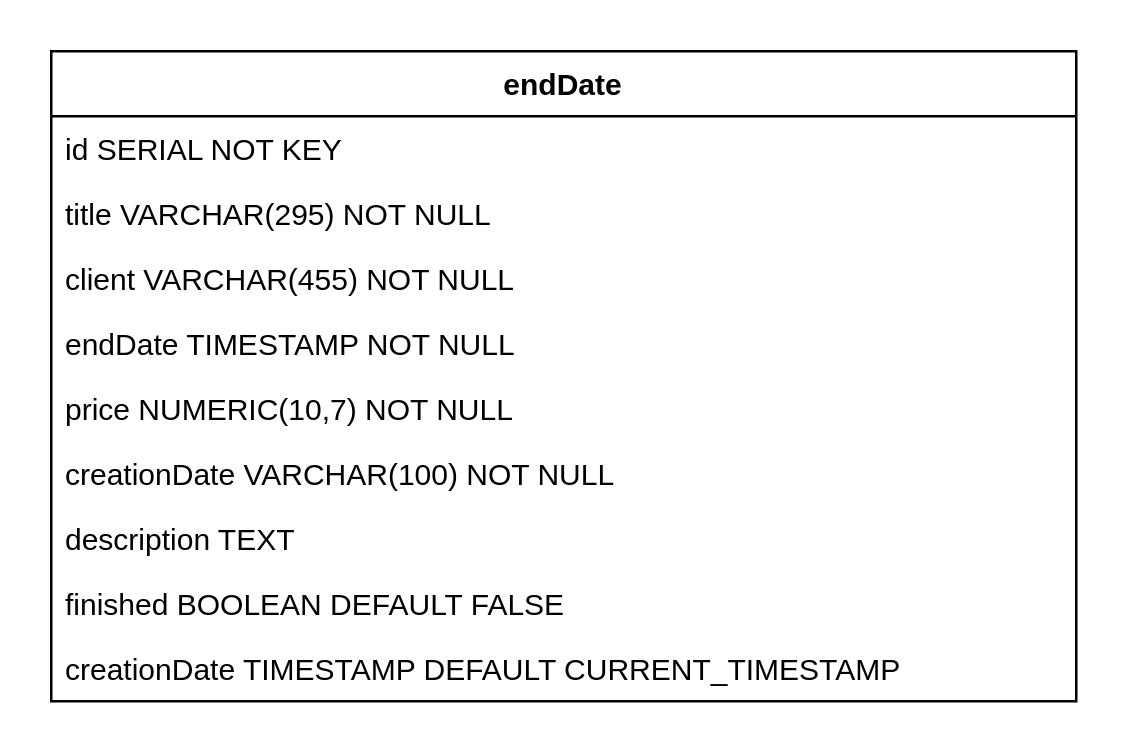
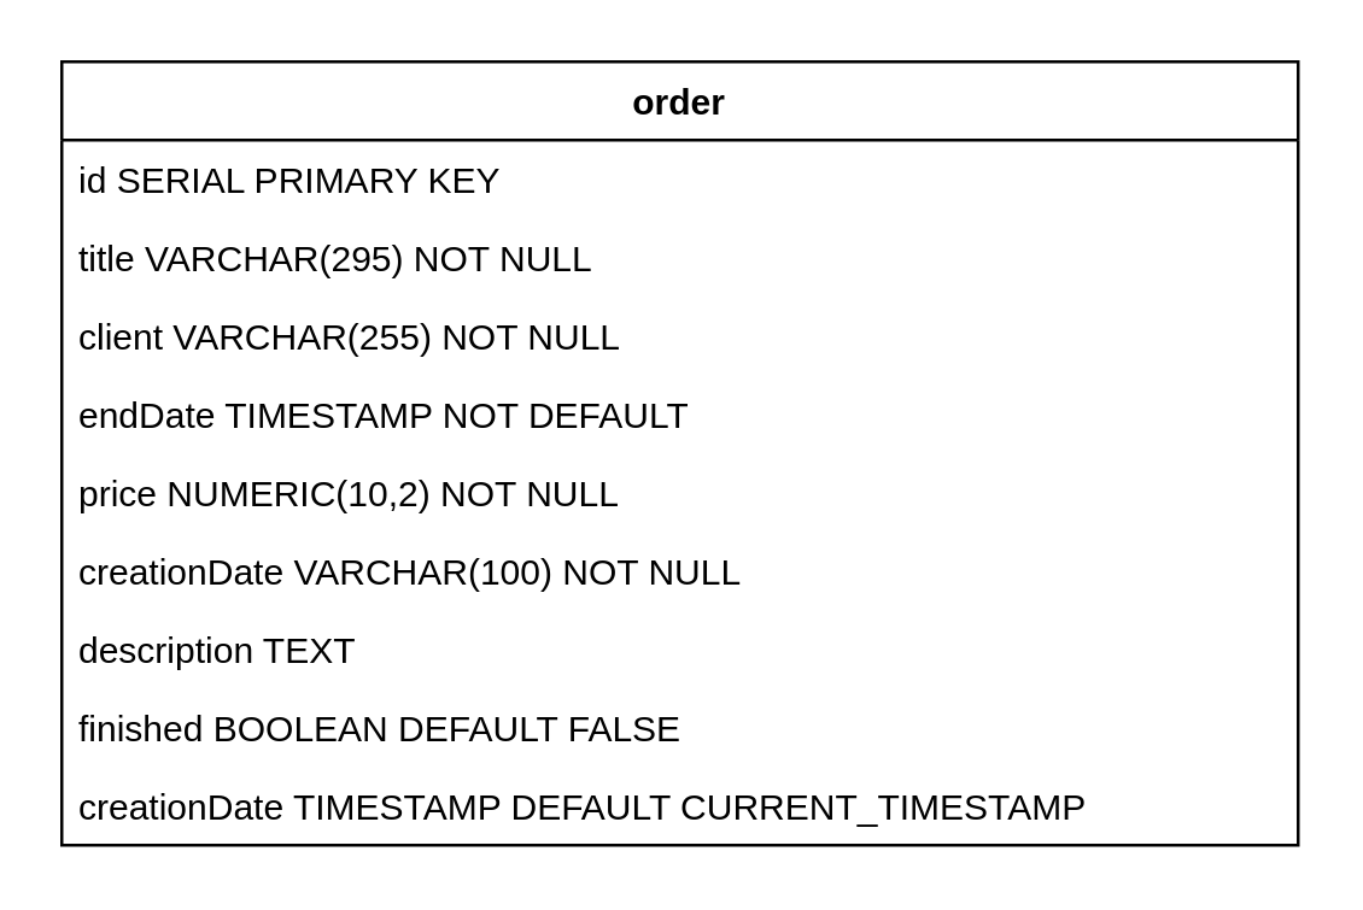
- <mxCell id="2" value="endDate" style="swimlane;fontStyle=1;align=center;verticalAlign=top;childLayout=stackLayout;horizontal=1;startSize=26;horizontalStack=0;resizeParent=1;resizeParentMax=0;resizeLast=0;collapsible=1;marginBottom=0;whiteSpace=wrap;html=1;" vertex="1" parent="1"><mxGeometry x="20" y="20" width="410" height="260" as="geometry" /></mxCell>
+ <mxCell id="2" value="order" style="swimlane;fontStyle=1;align=center;verticalAlign=top;childLayout=stackLayout;horizontal=1;startSize=26;horizontalStack=0;resizeParent=1;resizeParentMax=0;resizeLast=0;collapsible=1;marginBottom=0;whiteSpace=wrap;html=1;" vertex="1" parent="1"><mxGeometry x="20" y="20" width="410" height="260" as="geometry" /></mxCell>
- <mxCell id="3" value="&lt;div&gt;id SERIAL NOT KEY&lt;/div&gt;" style="text;strokeColor=none;fillColor=none;align=left;verticalAlign=top;spacingLeft=4;spacingRight=4;overflow=hidden;rotatable=0;points=[[0,0.5],[1,0.5]];portConstraint=eastwest;whiteSpace=wrap;html=1;" vertex="1" parent="2"><mxGeometry y="26" width="410" height="26" as="geometry" /></mxCell>
+ <mxCell id="3" value="&lt;div&gt;id SERIAL PRIMARY KEY&lt;/div&gt;" style="text;strokeColor=none;fillColor=none;align=left;verticalAlign=top;spacingLeft=4;spacingRight=4;overflow=hidden;rotatable=0;points=[[0,0.5],[1,0.5]];portConstraint=eastwest;whiteSpace=wrap;html=1;" vertex="1" parent="2"><mxGeometry y="26" width="410" height="26" as="geometry" /></mxCell>
- <mxCell id="5" value="client VARCHAR(455) NOT NULL" style="text;strokeColor=none;fillColor=none;align=left;verticalAlign=top;spacingLeft=4;spacingRight=4;overflow=hidden;rotatable=0;points=[[0,0.5],[1,0.5]];portConstraint=eastwest;whiteSpace=wrap;html=1;" vertex="1" parent="2"><mxGeometry y="78" width="410" height="26" as="geometry" /></mxCell>
+ <mxCell id="5" value="client VARCHAR(255) NOT NULL" style="text;strokeColor=none;fillColor=none;align=left;verticalAlign=top;spacingLeft=4;spacingRight=4;overflow=hidden;rotatable=0;points=[[0,0.5],[1,0.5]];portConstraint=eastwest;whiteSpace=wrap;html=1;" vertex="1" parent="2"><mxGeometry y="78" width="410" height="26" as="geometry" /></mxCell>
- <mxCell id="6" value="&lt;div&gt;endDate TIMESTAMP NOT NULL&lt;br&gt;&lt;/div&gt;" style="text;strokeColor=none;fillColor=none;align=left;verticalAlign=top;spacingLeft=4;spacingRight=4;overflow=hidden;rotatable=0;points=[[0,0.5],[1,0.5]];portConstraint=eastwest;whiteSpace=wrap;html=1;" vertex="1" parent="2"><mxGeometry y="104" width="410" height="26" as="geometry" /></mxCell>
+ <mxCell id="6" value="&lt;div&gt;endDate TIMESTAMP NOT DEFAULT&lt;br&gt;&lt;/div&gt;" style="text;strokeColor=none;fillColor=none;align=left;verticalAlign=top;spacingLeft=4;spacingRight=4;overflow=hidden;rotatable=0;points=[[0,0.5],[1,0.5]];portConstraint=eastwest;whiteSpace=wrap;html=1;" vertex="1" parent="2"><mxGeometry y="104" width="410" height="26" as="geometry" /></mxCell>
- <mxCell id="7" value="price NUMERIC(10,7) NOT NULL" style="text;strokeColor=none;fillColor=none;align=left;verticalAlign=top;spacingLeft=4;spacingRight=4;overflow=hidden;rotatable=0;points=[[0,0.5],[1,0.5]];portConstraint=eastwest;whiteSpace=wrap;html=1;" vertex="1" parent="2"><mxGeometry y="130" width="410" height="26" as="geometry" /></mxCell>
+ <mxCell id="7" value="price NUMERIC(10,2) NOT NULL" style="text;strokeColor=none;fillColor=none;align=left;verticalAlign=top;spacingLeft=4;spacingRight=4;overflow=hidden;rotatable=0;points=[[0,0.5],[1,0.5]];portConstraint=eastwest;whiteSpace=wrap;html=1;" vertex="1" parent="2"><mxGeometry y="130" width="410" height="26" as="geometry" /></mxCell>
